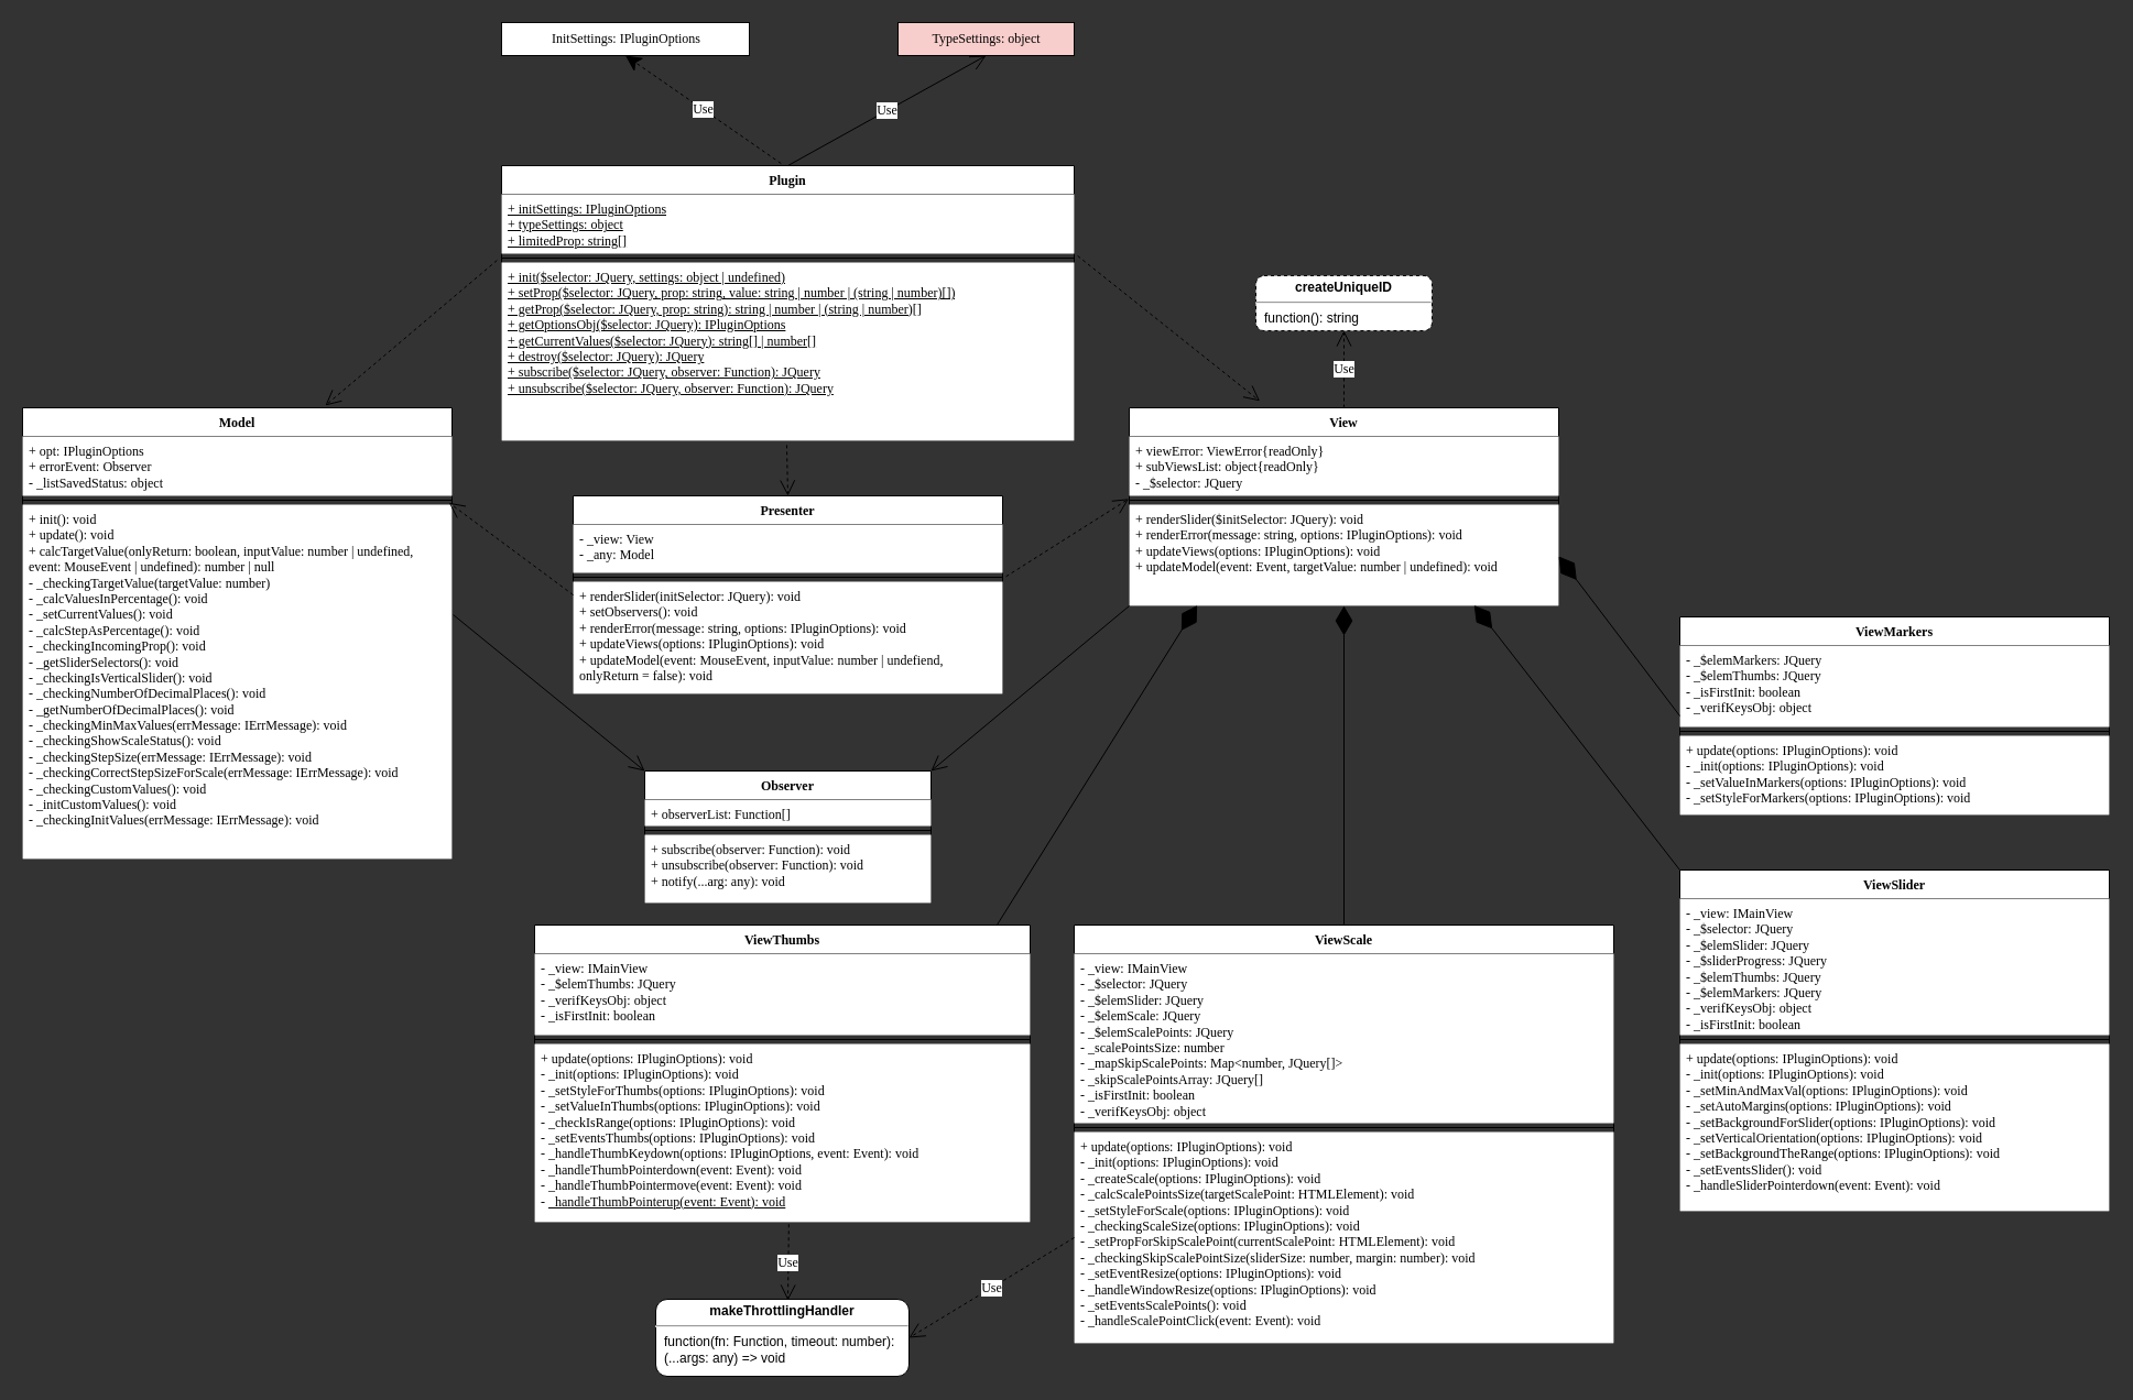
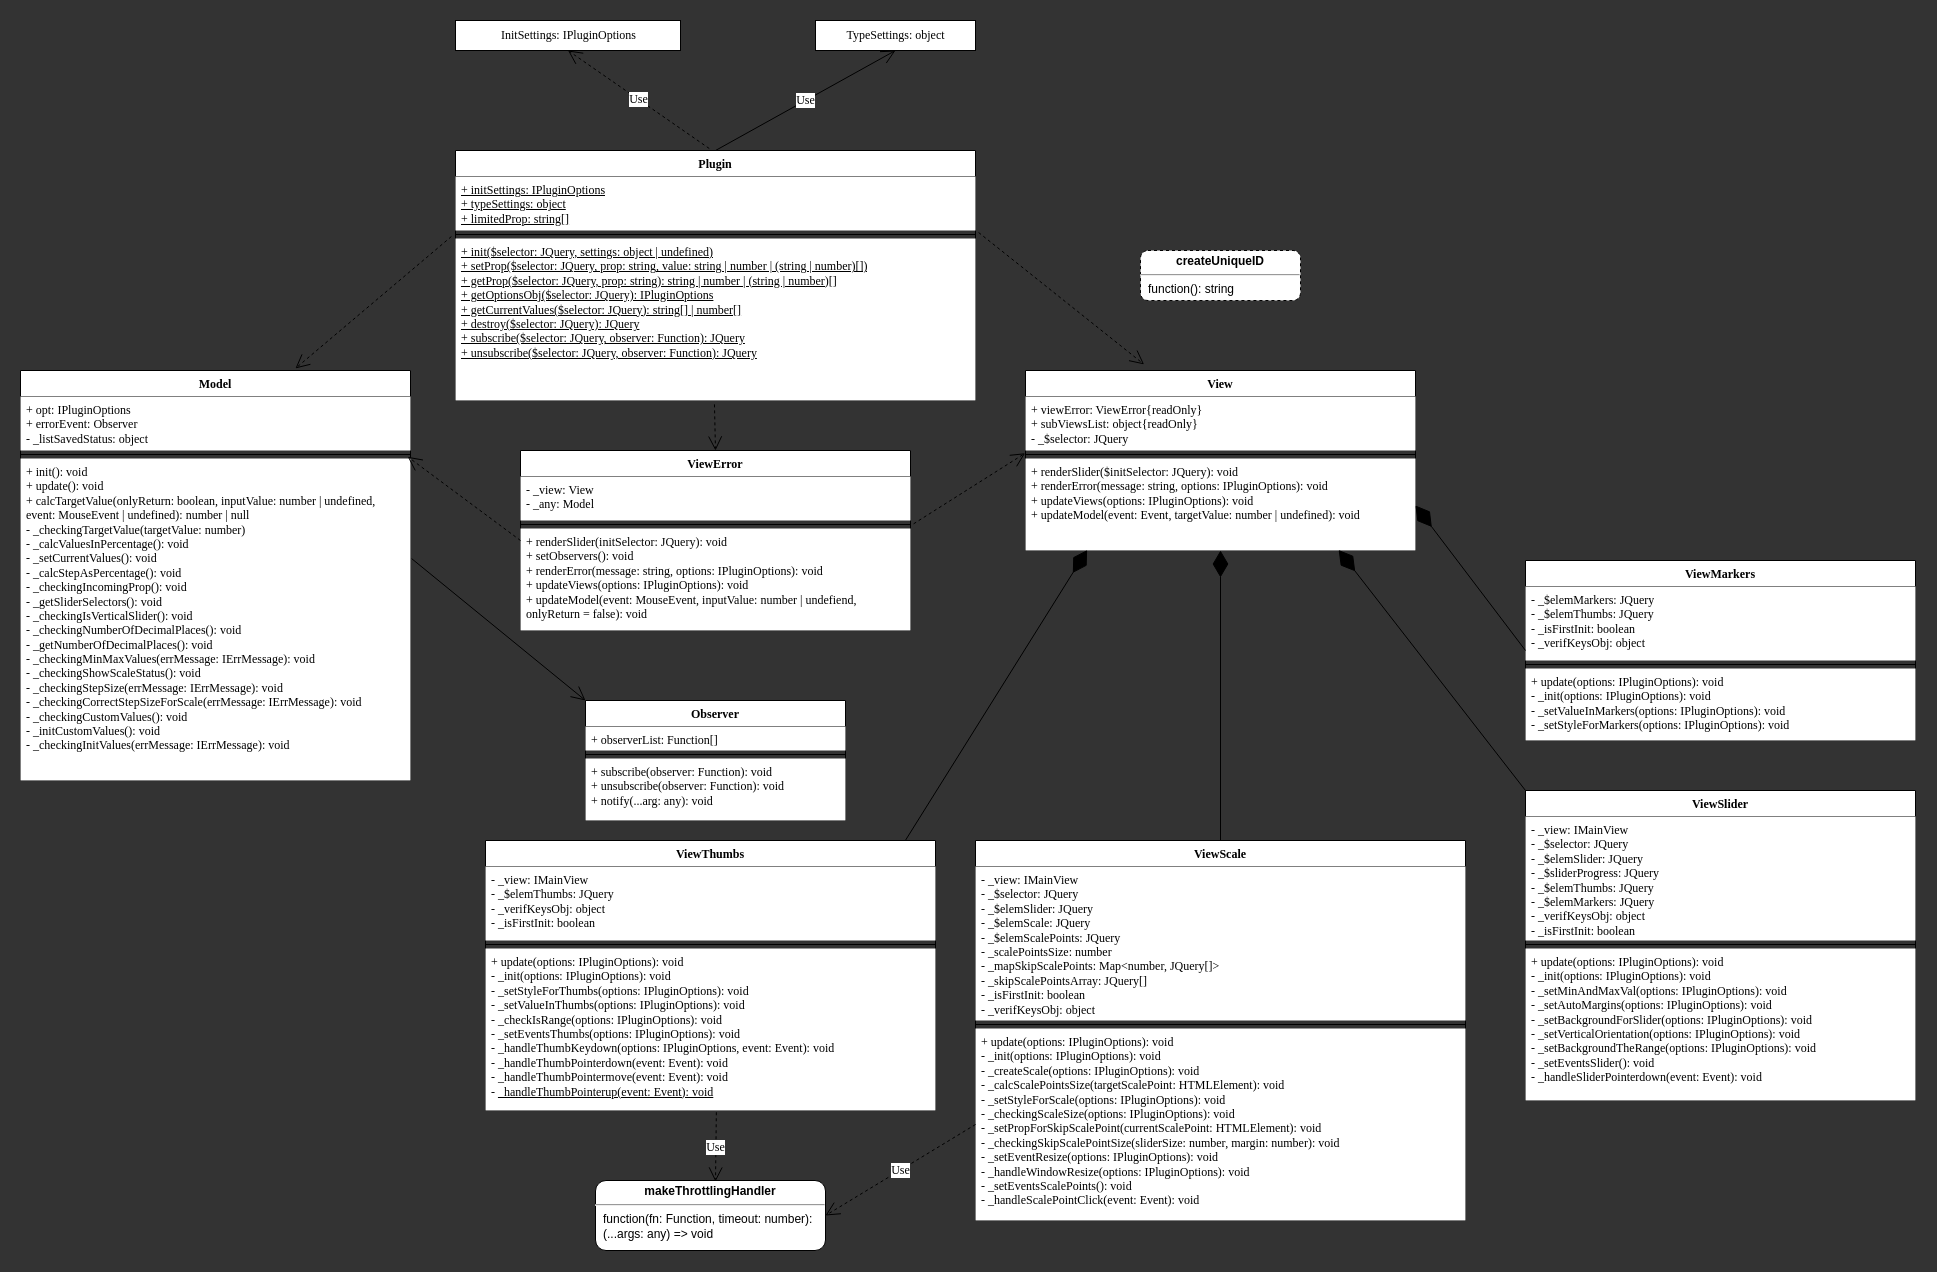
- <mxCell id="14" value="&lt;div style=&quot;text-align: left&quot;&gt;TypeSettings: object&lt;br&gt;&lt;/div&gt;" style="html=1;fontFamily=Verdana;fontColor=default;fillColor=#f8cecc;" parent="1" vertex="1"><mxGeometry x="815" y="20" width="160" height="30" as="geometry" /></mxCell>
+ <mxCell id="14" value="&lt;div style=&quot;text-align: left&quot;&gt;TypeSettings: object&lt;br&gt;&lt;/div&gt;" style="html=1;fontFamily=Verdana;fontColor=default;" parent="1" vertex="1"><mxGeometry x="815" y="20" width="160" height="30" as="geometry" /></mxCell>
- <mxCell id="44" value="Use" style="endArrow=classic;endSize=12;dashed=1;html=1;fontFamily=Verdana;fontSize=12;fontColor=default;exitX=0.488;exitY=-0.008;exitDx=0;exitDy=0;exitPerimeter=0;entryX=0.5;entryY=1;entryDx=0;entryDy=0;" parent="1" source="15" target="19" edge="1"><mxGeometry width="160" relative="1" as="geometry"><mxPoint x="545" y="90" as="sourcePoint" /><mxPoint x="705" y="90" as="targetPoint" /></mxGeometry></mxCell>
+ <mxCell id="44" value="Use" style="endArrow=open;endSize=12;dashed=1;html=1;fontFamily=Verdana;fontSize=12;fontColor=default;exitX=0.488;exitY=-0.008;exitDx=0;exitDy=0;exitPerimeter=0;entryX=0.5;entryY=1;entryDx=0;entryDy=0;" parent="1" source="15" target="19" edge="1"><mxGeometry width="160" relative="1" as="geometry"><mxPoint x="545" y="90" as="sourcePoint" /><mxPoint x="705" y="90" as="targetPoint" /></mxGeometry></mxCell>
- <mxCell id="46" value="Use" style="endArrow=open;endSize=12;dashed=1;html=1;fontFamily=Verdana;fontSize=12;fontColor=default;entryX=0.5;entryY=1;entryDx=0;entryDy=0;exitX=0.5;exitY=0;exitDx=0;exitDy=0;" parent="1" source="10" target="20" edge="1"><mxGeometry width="160" relative="1" as="geometry"><mxPoint x="1240" y="400" as="sourcePoint" /><mxPoint x="1425" y="304" as="targetPoint" /></mxGeometry></mxCell>
- <mxCell id="6" value="Presenter" style="swimlane;fontStyle=1;align=center;verticalAlign=top;childLayout=stackLayout;horizontal=1;startSize=26;horizontalStack=0;resizeParent=1;resizeParentMax=0;resizeLast=0;collapsible=1;marginBottom=0;whiteSpace=wrap;fontFamily=Verdana;" parent="1" vertex="1"><mxGeometry x="520" y="450" width="390" height="180" as="geometry"><mxRectangle x="-1445" y="600" width="90" height="26" as="alternateBounds" /></mxGeometry></mxCell>
+ <mxCell id="6" value="ViewError" style="swimlane;fontStyle=1;align=center;verticalAlign=top;childLayout=stackLayout;horizontal=1;startSize=26;horizontalStack=0;resizeParent=1;resizeParentMax=0;resizeLast=0;collapsible=1;marginBottom=0;whiteSpace=wrap;fontFamily=Verdana;" parent="1" vertex="1"><mxGeometry x="520" y="450" width="390" height="180" as="geometry"><mxRectangle x="-1445" y="600" width="90" height="26" as="alternateBounds" /></mxGeometry></mxCell>
- <mxCell id="42" value="" style="endArrow=open;endFill=1;endSize=12;html=1;fontFamily=Verdana;fontSize=12;fontColor=default;exitX=0;exitY=1;exitDx=0;exitDy=0;entryX=1;entryY=0;entryDx=0;entryDy=0;" parent="1" source="10" target="22" edge="1"><mxGeometry width="160" relative="1" as="geometry"><mxPoint x="1005" y="690" as="sourcePoint" /><mxPoint x="1165" y="690" as="targetPoint" /></mxGeometry></mxCell>
